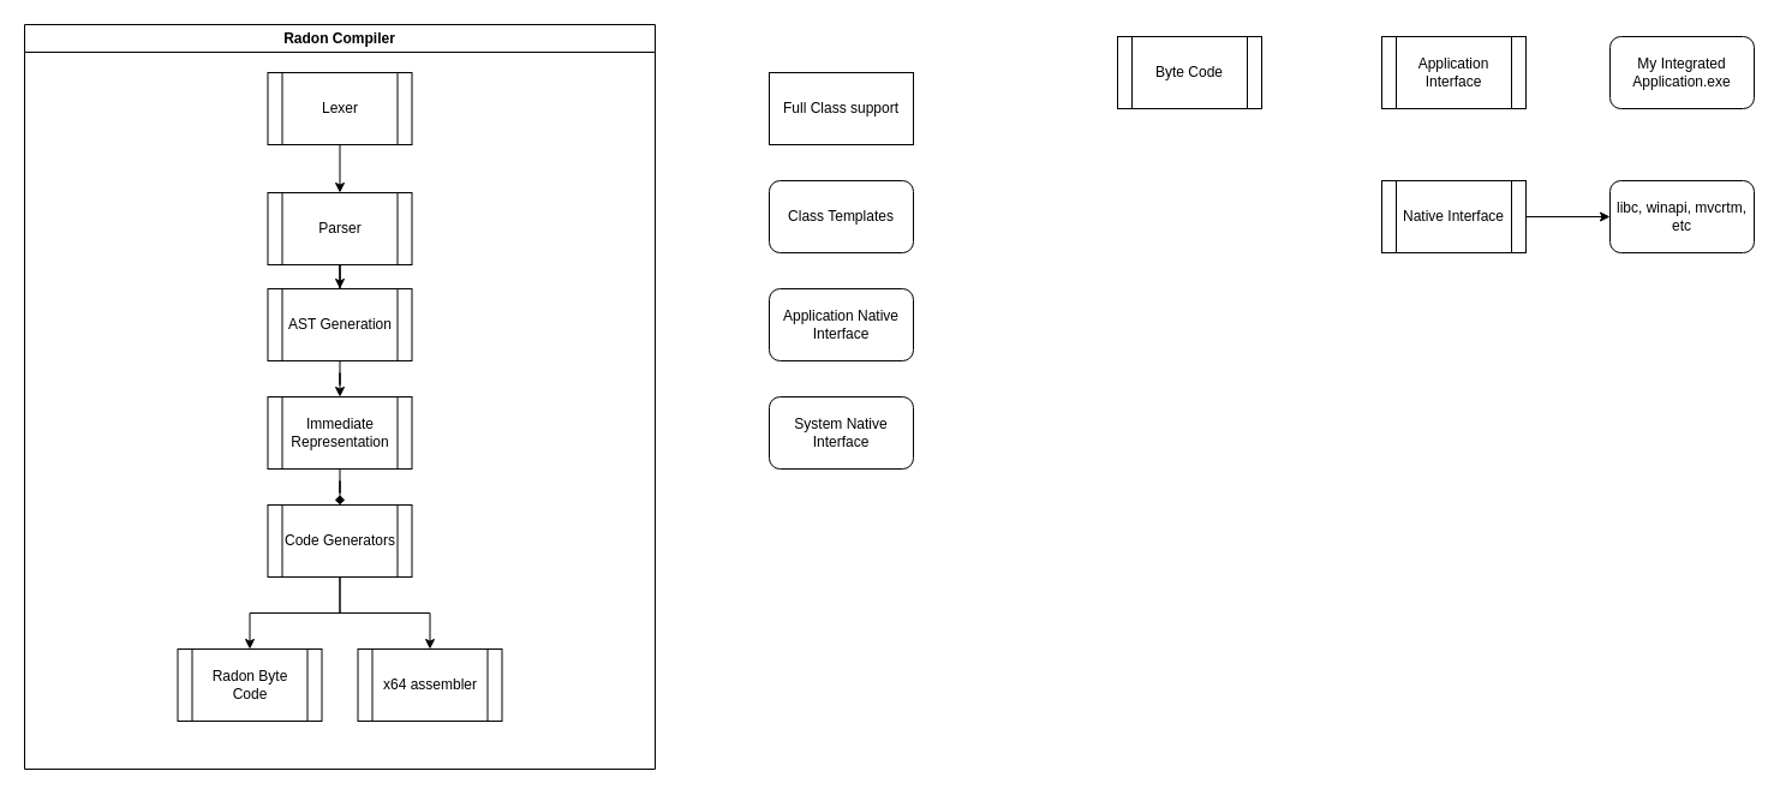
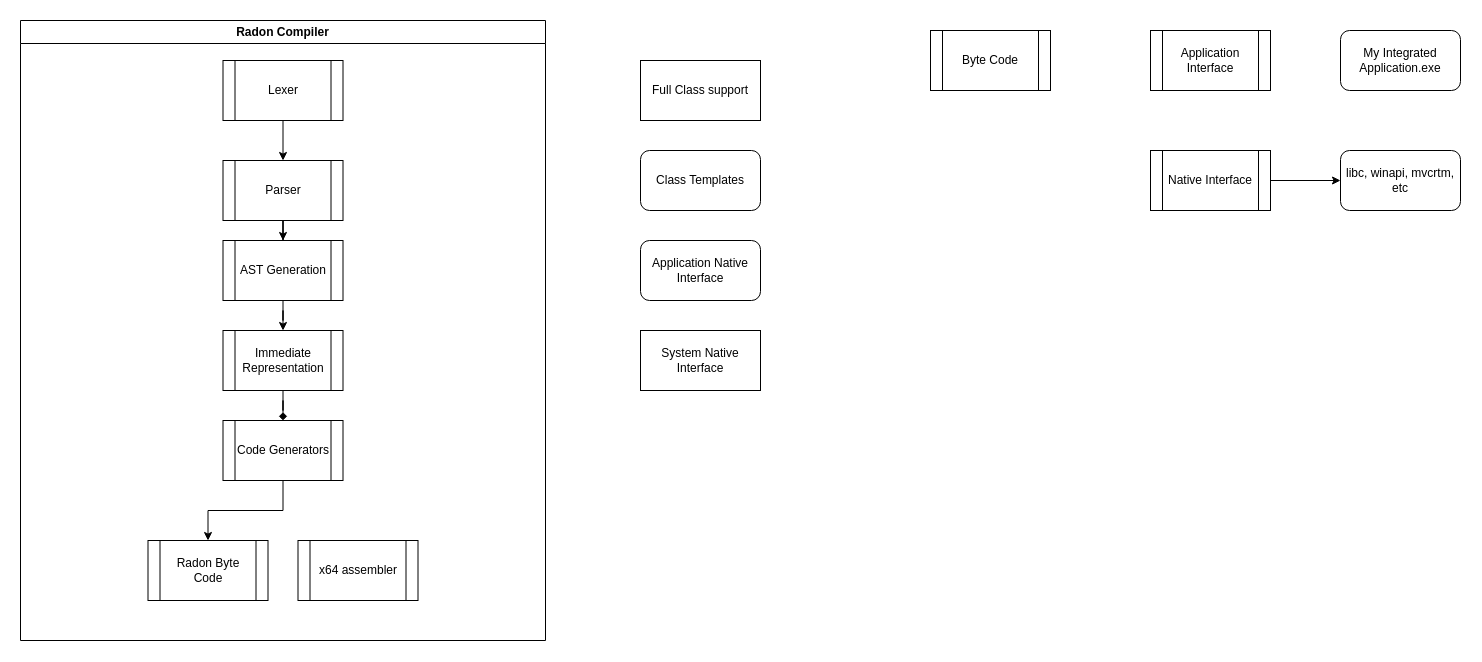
- <mxCell id="25" value="System Native Interface" style="rounded=1;whiteSpace=wrap;html=1;" vertex="1" parent="1"><mxGeometry x="640" y="330" width="120" height="60" as="geometry" /></mxCell>
+ <mxCell id="25" value="System Native Interface" style="whiteSpace=wrap;html=1;rounded=0;" vertex="1" parent="1"><mxGeometry x="640" y="330" width="120" height="60" as="geometry" /></mxCell>
- <mxCell id="14" style="edgeStyle=orthogonalEdgeStyle;rounded=0;orthogonalLoop=1;jettySize=auto;html=1;entryX=0.5;entryY=1;entryDx=0;entryDy=0;startArrow=classic;startFill=1;endArrow=none;endFill=0;" edge="1" parent="2" source="15" target="10"><mxGeometry relative="1" as="geometry" /></mxCell>
